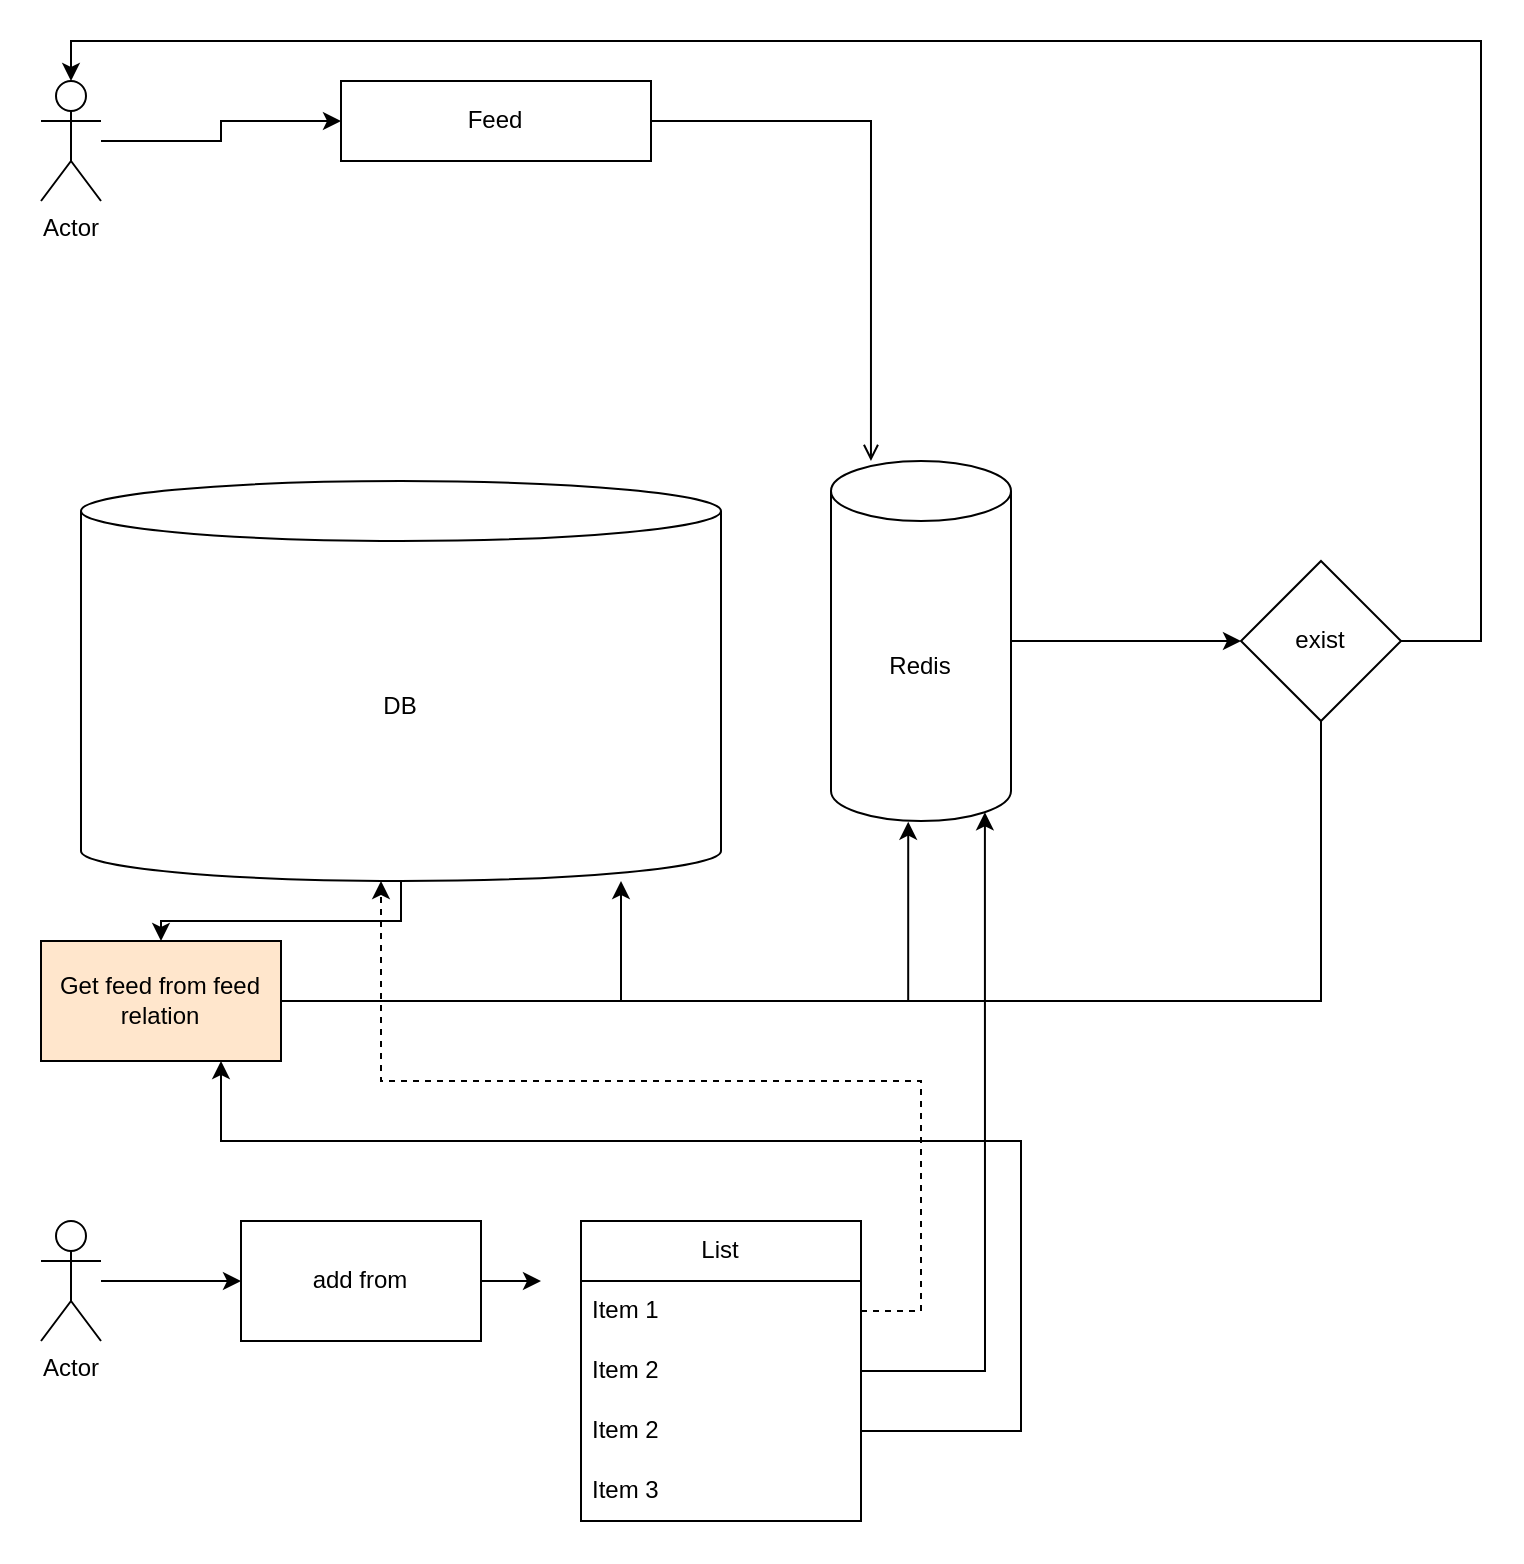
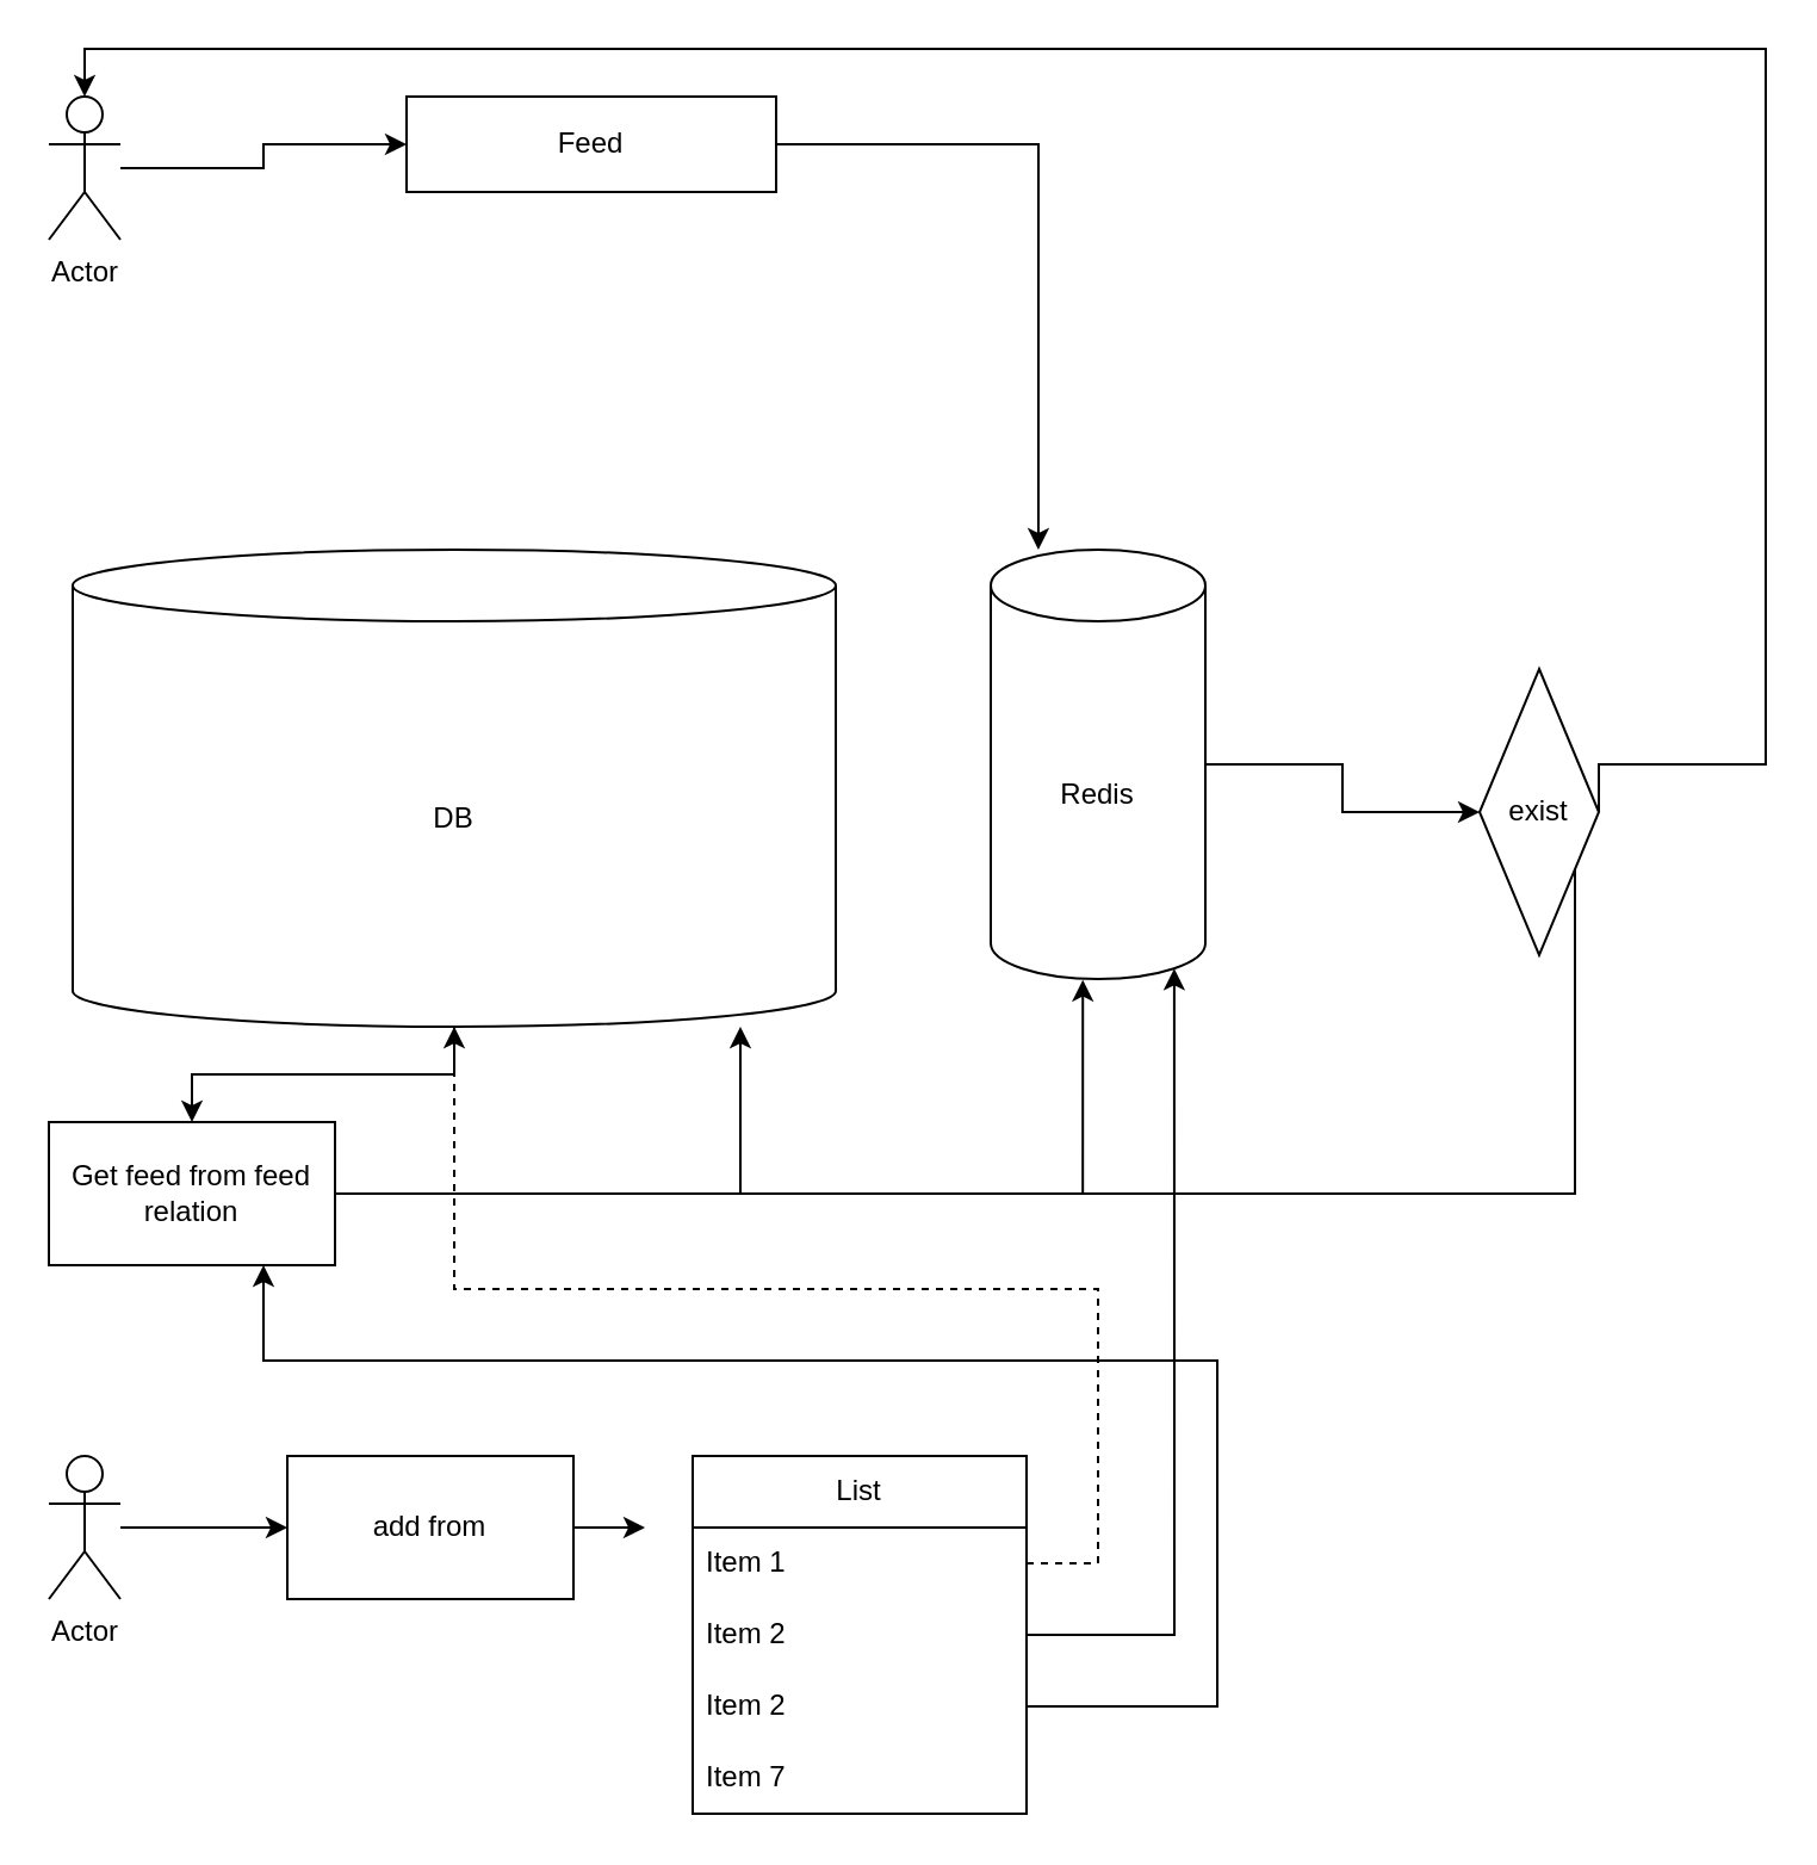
- <mxCell id="9" style="edgeStyle=orthogonalEdgeStyle;rounded=0;orthogonalLoop=1;jettySize=auto;html=1;entryX=0.222;entryY=0;entryDx=0;entryDy=0;entryPerimeter=0;endArrow=open;" edge="1" parent="1" source="8" target="3"><mxGeometry relative="1" as="geometry" /></mxCell>
+ <mxCell id="9" style="edgeStyle=orthogonalEdgeStyle;rounded=0;orthogonalLoop=1;jettySize=auto;html=1;entryX=0.222;entryY=0;entryDx=0;entryDy=0;entryPerimeter=0;" edge="1" parent="1" source="8" target="3"><mxGeometry relative="1" as="geometry" /></mxCell>
- <mxCell id="11" value="exist" style="rhombus;whiteSpace=wrap;html=1;" vertex="1" parent="1"><mxGeometry x="620" y="280" width="80" height="80" as="geometry" /></mxCell>
+ <mxCell id="11" value="exist" style="rhombus;whiteSpace=wrap;html=1;" vertex="1" parent="1"><mxGeometry x="620" y="280" width="50" height="120" as="geometry" /></mxCell>
- <mxCell id="5" value="DB" style="shape=cylinder3;whiteSpace=wrap;html=1;boundedLbl=1;backgroundOutline=1;size=15;" vertex="1" parent="1"><mxGeometry x="40" y="240" width="320" height="200" as="geometry" /></mxCell>
+ <mxCell id="5" value="DB" style="shape=cylinder3;whiteSpace=wrap;html=1;boundedLbl=1;backgroundOutline=1;size=15;" vertex="1" parent="1"><mxGeometry x="30" y="230" width="320" height="200" as="geometry" /></mxCell>
- <mxCell id="13" value="Get feed from feed relation" style="rounded=0;whiteSpace=wrap;html=1;fillColor=#ffe6cc;" vertex="1" parent="1"><mxGeometry x="20" y="470" width="120" height="60" as="geometry" /></mxCell>
+ <mxCell id="13" value="Get feed from feed relation" style="rounded=0;whiteSpace=wrap;html=1;" vertex="1" parent="1"><mxGeometry x="20" y="470" width="120" height="60" as="geometry" /></mxCell>
- <mxCell id="23" value="Item 3" style="text;strokeColor=none;fillColor=none;align=left;verticalAlign=middle;spacingLeft=4;spacingRight=4;overflow=hidden;points=[[0,0.5],[1,0.5]];portConstraint=eastwest;rotatable=0;whiteSpace=wrap;html=1;" vertex="1" parent="19"><mxGeometry y="120" width="140" height="30" as="geometry" /></mxCell>
+ <mxCell id="23" value="Item 7" style="text;strokeColor=none;fillColor=none;align=left;verticalAlign=middle;spacingLeft=4;spacingRight=4;overflow=hidden;points=[[0,0.5],[1,0.5]];portConstraint=eastwest;rotatable=0;whiteSpace=wrap;html=1;" vertex="1" parent="19"><mxGeometry y="120" width="140" height="30" as="geometry" /></mxCell>
